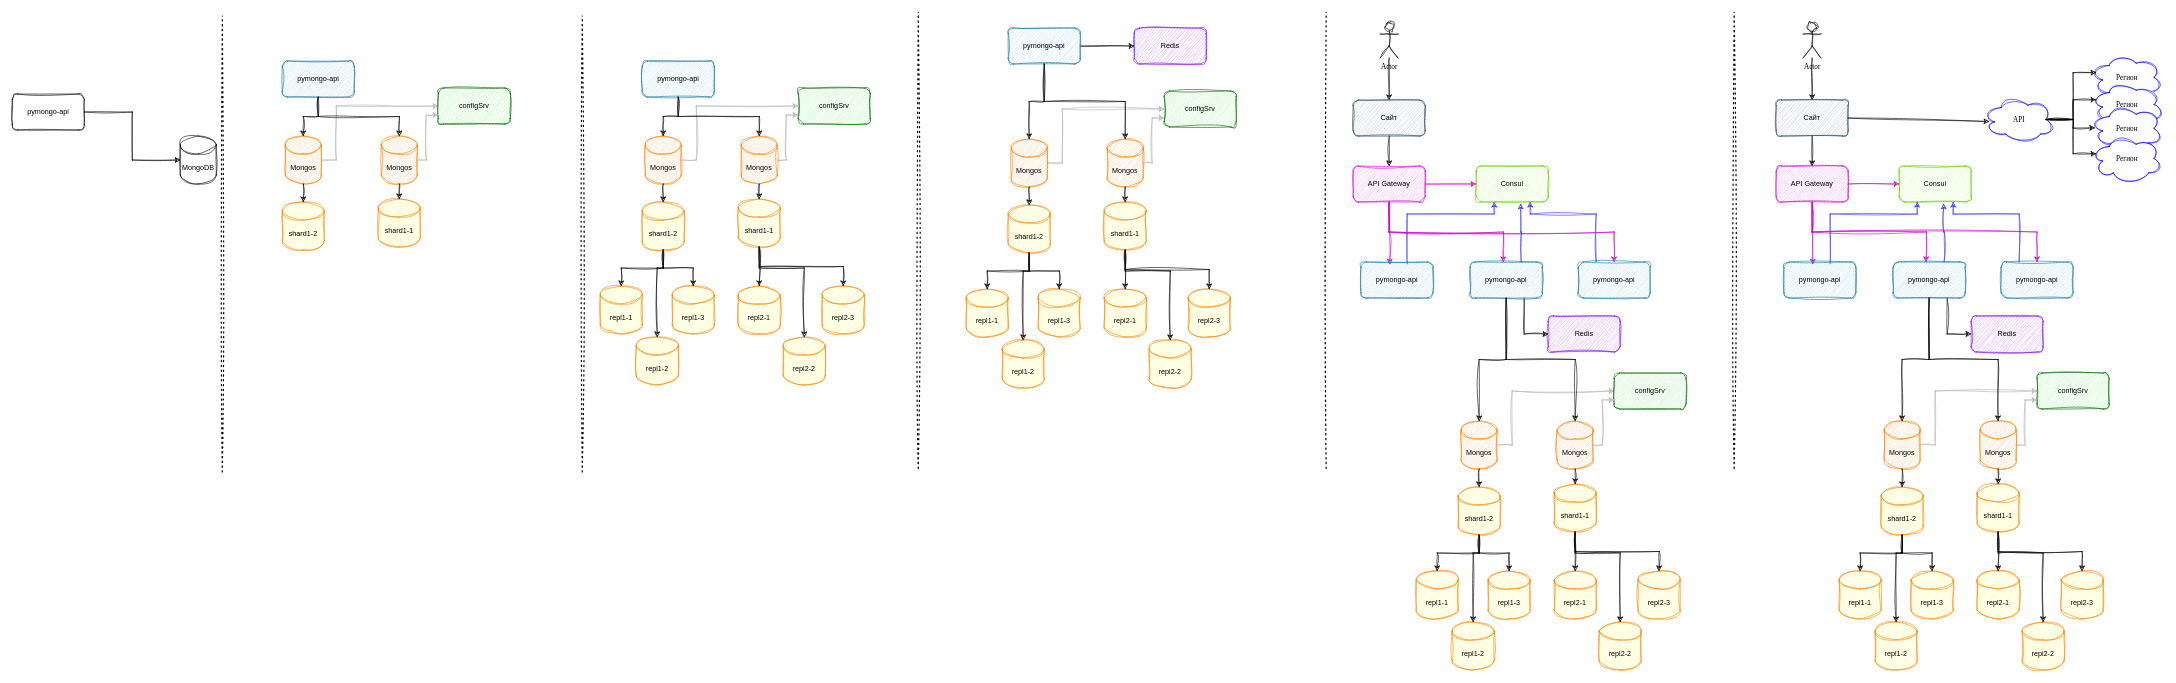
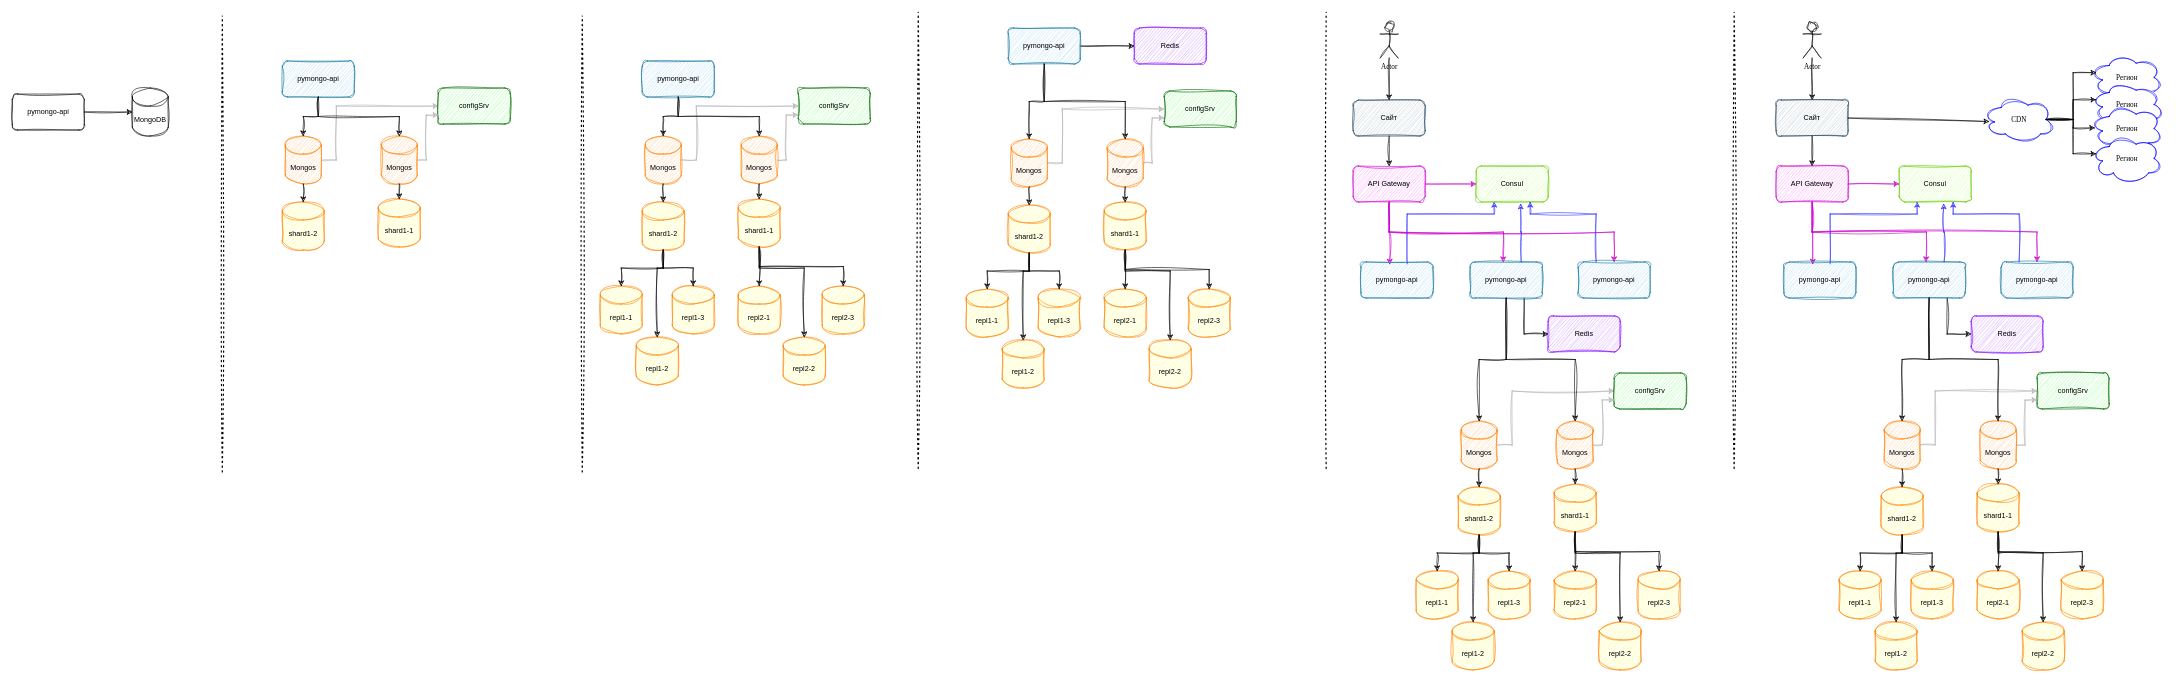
- <mxCell id="37" value="API" style="ellipse;shape=cloud;whiteSpace=wrap;html=1;sketch=1;hachureGap=4;jiggle=2;curveFitting=1;fontFamily=Architects Daughter;fontSource=https%3A%2F%2Ffonts.googleapis.com%2Fcss%3Ffamily%3DArchitects%2BDaughter;strokeColor=#0000FF;" vertex="1" parent="1"><mxGeometry x="3305" y="158.5" width="120" height="80" as="geometry" /></mxCell>
+ <mxCell id="37" value="CDN" style="ellipse;shape=cloud;whiteSpace=wrap;html=1;sketch=1;hachureGap=4;jiggle=2;curveFitting=1;fontFamily=Architects Daughter;fontSource=https%3A%2F%2Ffonts.googleapis.com%2Fcss%3Ffamily%3DArchitects%2BDaughter;strokeColor=#0000FF;" vertex="1" parent="1"><mxGeometry x="3305" y="158.5" width="120" height="80" as="geometry" /></mxCell>
- <mxCell id="2" value="MongoDB" style="shape=cylinder3;whiteSpace=wrap;html=1;boundedLbl=1;backgroundOutline=1;size=15;sketch=1;curveFitting=1;jiggle=2;" parent="1" vertex="1"><mxGeometry x="300" y="226" width="60" height="80" as="geometry" /></mxCell>
+ <mxCell id="2" value="MongoDB" style="shape=cylinder3;whiteSpace=wrap;html=1;boundedLbl=1;backgroundOutline=1;size=15;sketch=1;curveFitting=1;jiggle=2;" parent="1" vertex="1"><mxGeometry x="220" y="146" width="60" height="80" as="geometry" /></mxCell>
